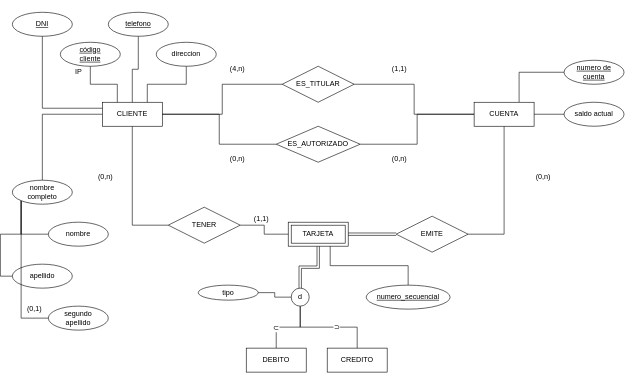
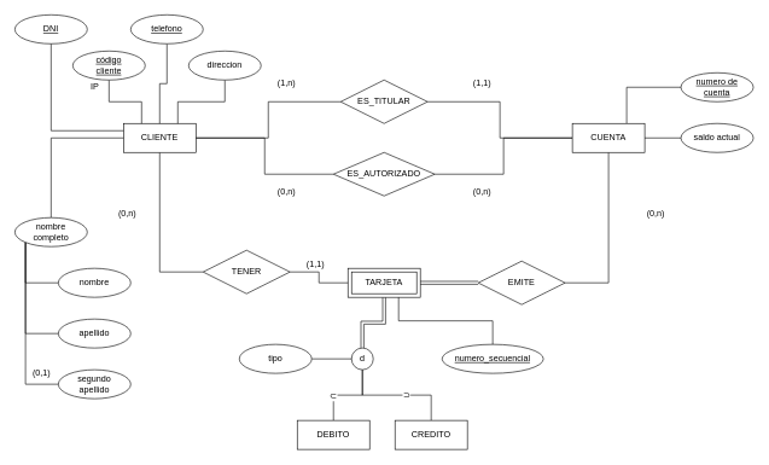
- <mxCell id="23" value="(4,n)" style="text;html=1;align=center;verticalAlign=middle;resizable=0;points=[];autosize=1;strokeColor=none;fillColor=none;" vertex="1" parent="1"><mxGeometry x="370" y="100" width="50" height="30" as="geometry" /></mxCell>
+ <mxCell id="23" value="(1,n)" style="text;html=1;align=center;verticalAlign=middle;resizable=0;points=[];autosize=1;strokeColor=none;fillColor=none;" vertex="1" parent="1"><mxGeometry x="370" y="100" width="50" height="30" as="geometry" /></mxCell>
- <mxCell id="55" value="apellido" style="ellipse;whiteSpace=wrap;html=1;align=center;rounded=0;shadow=0;glass=0;strokeColor=default;strokeWidth=1;fontFamily=Helvetica;fontSize=12;fontColor=default;fillColor=default;" vertex="1" parent="1"><mxGeometry x="20" y="440" width="100" height="40" as="geometry" /></mxCell>
+ <mxCell id="55" value="apellido" style="ellipse;whiteSpace=wrap;html=1;align=center;rounded=0;shadow=0;glass=0;strokeColor=default;strokeWidth=1;fontFamily=Helvetica;fontSize=12;fontColor=default;fillColor=default;" vertex="1" parent="1"><mxGeometry x="80" y="440" width="100" height="40" as="geometry" /></mxCell>
- <mxCell id="31" value="tipo" style="ellipse;whiteSpace=wrap;html=1;align=center;rounded=0;shadow=0;glass=0;strokeColor=default;strokeWidth=1;fontFamily=Helvetica;fontSize=12;fontColor=default;fillColor=default;" vertex="1" parent="1"><mxGeometry x="330" y="475" width="100" height="25" as="geometry" /></mxCell>
+ <mxCell id="31" value="tipo" style="ellipse;whiteSpace=wrap;html=1;align=center;rounded=0;shadow=0;glass=0;strokeColor=default;strokeWidth=1;fontFamily=Helvetica;fontSize=12;fontColor=default;fillColor=default;" vertex="1" parent="1"><mxGeometry x="330" y="475" width="100" height="40" as="geometry" /></mxCell>
